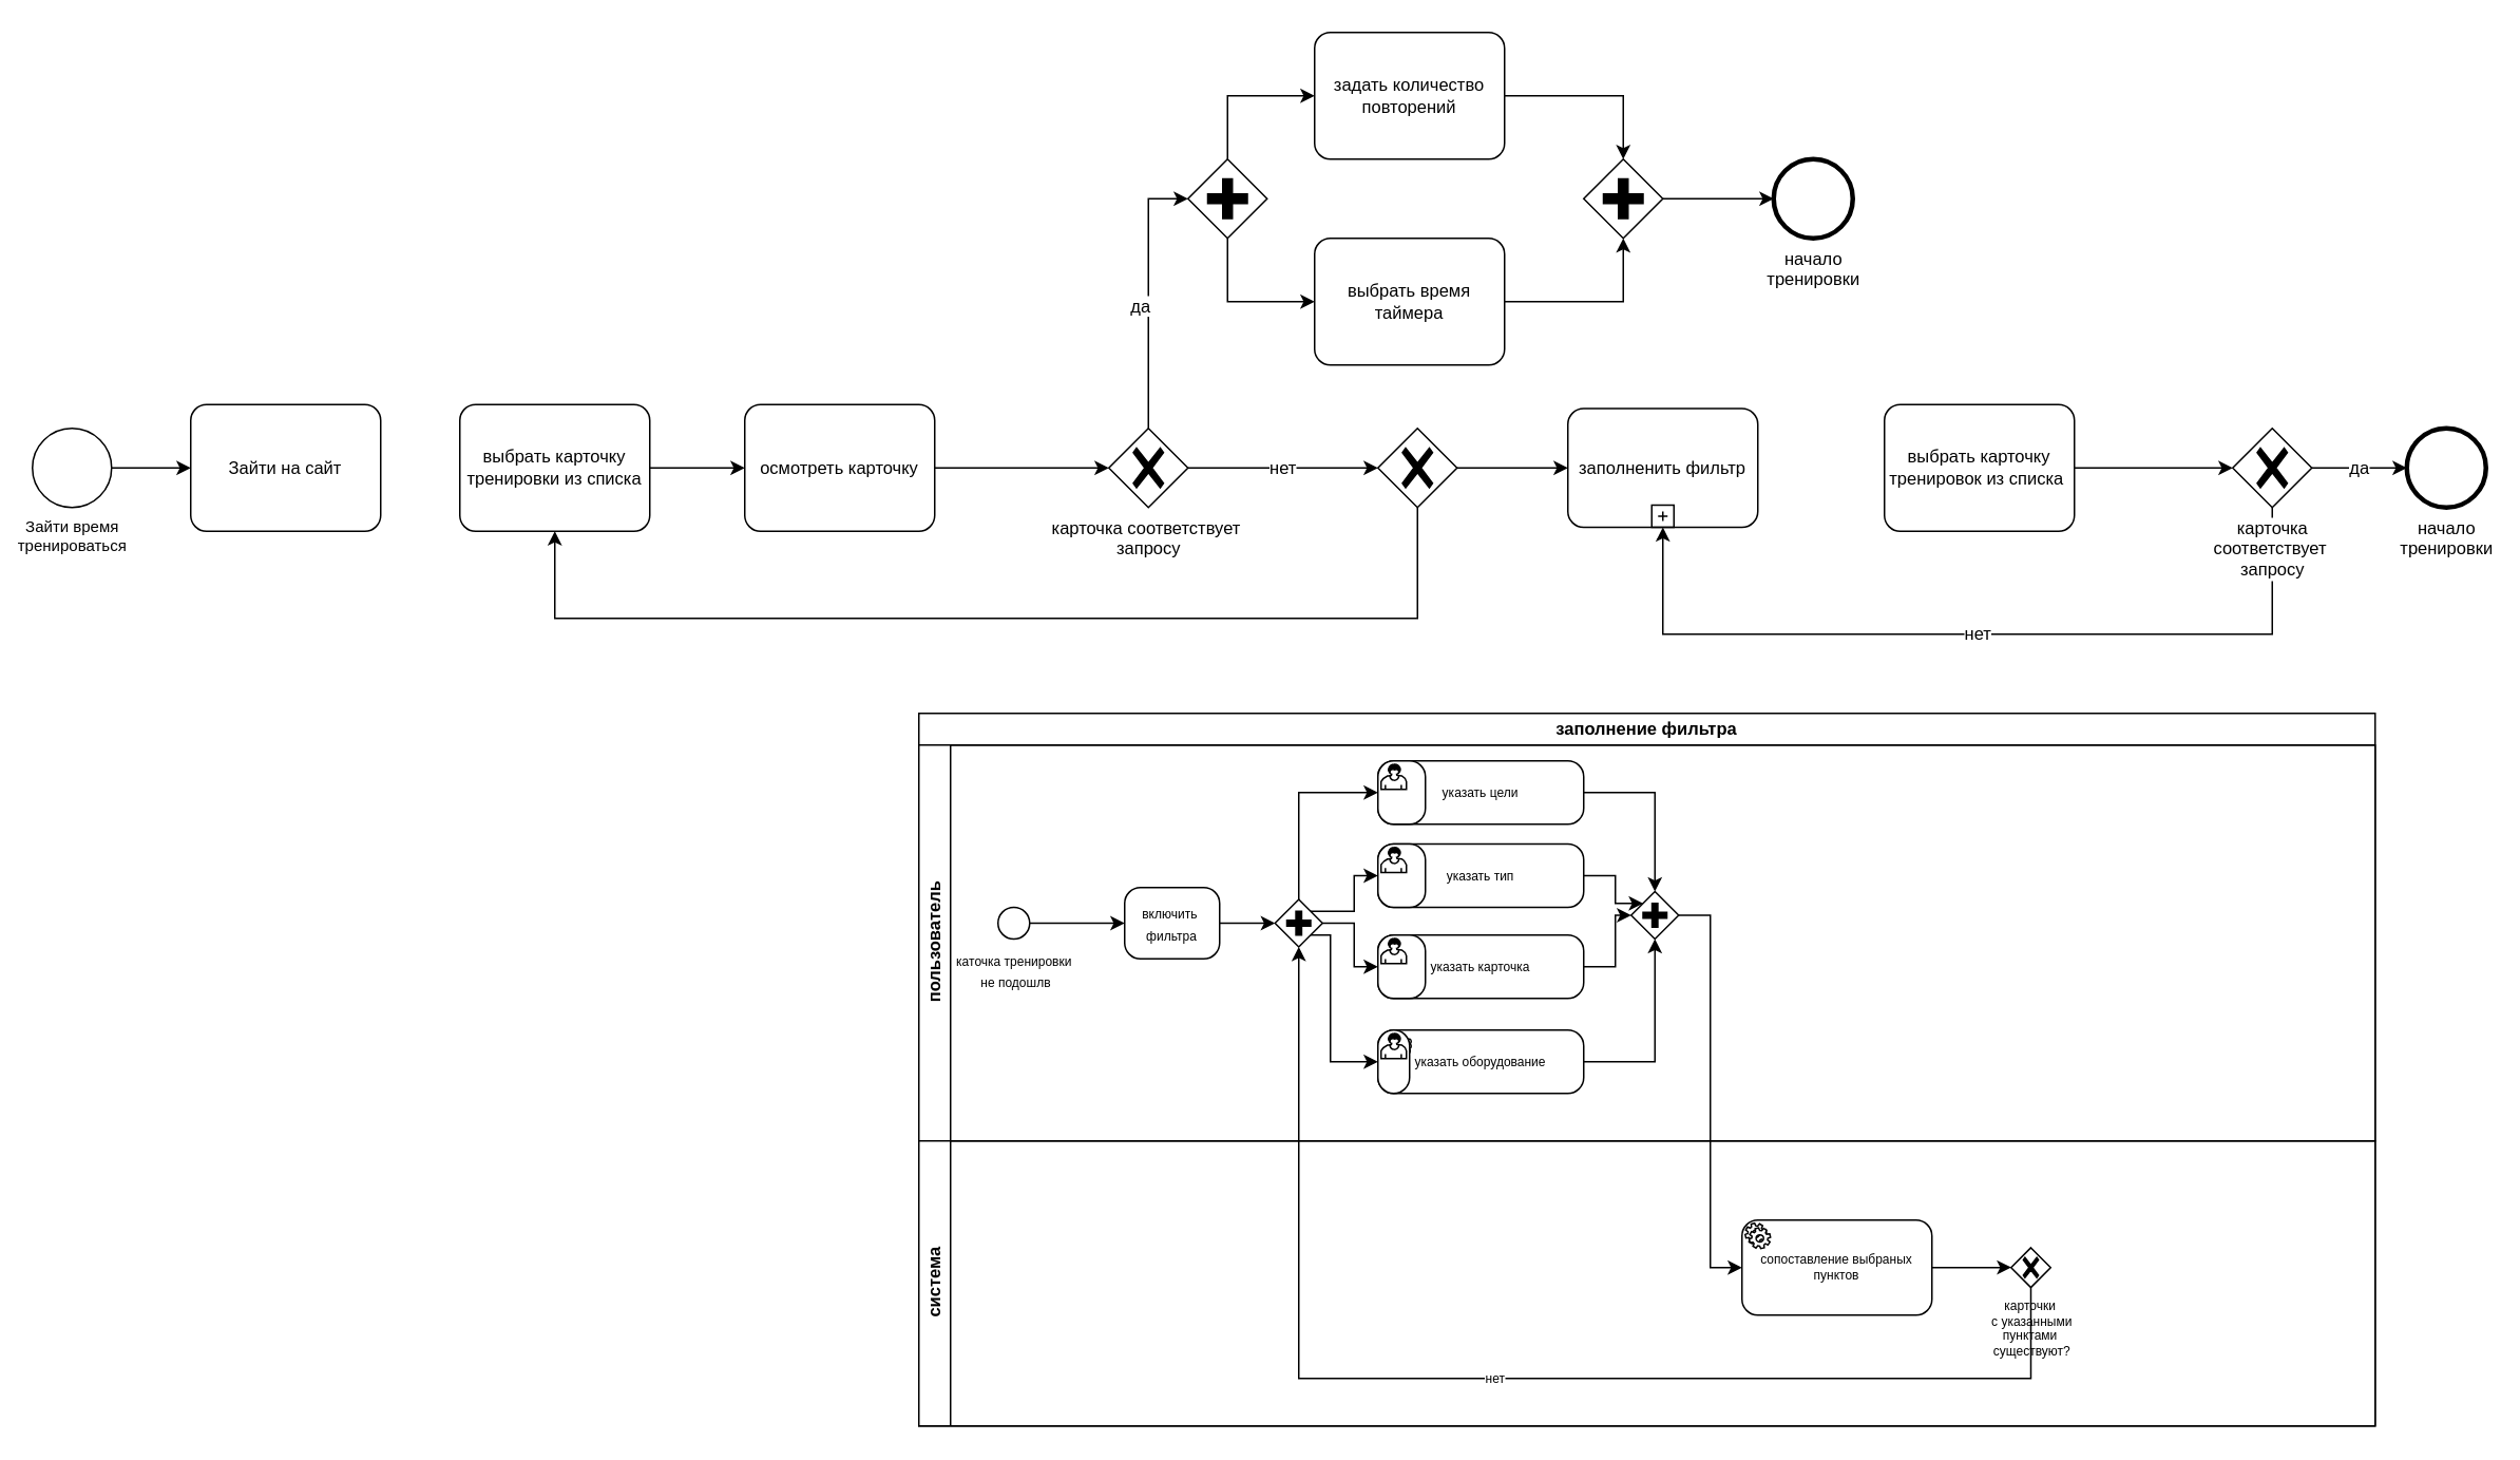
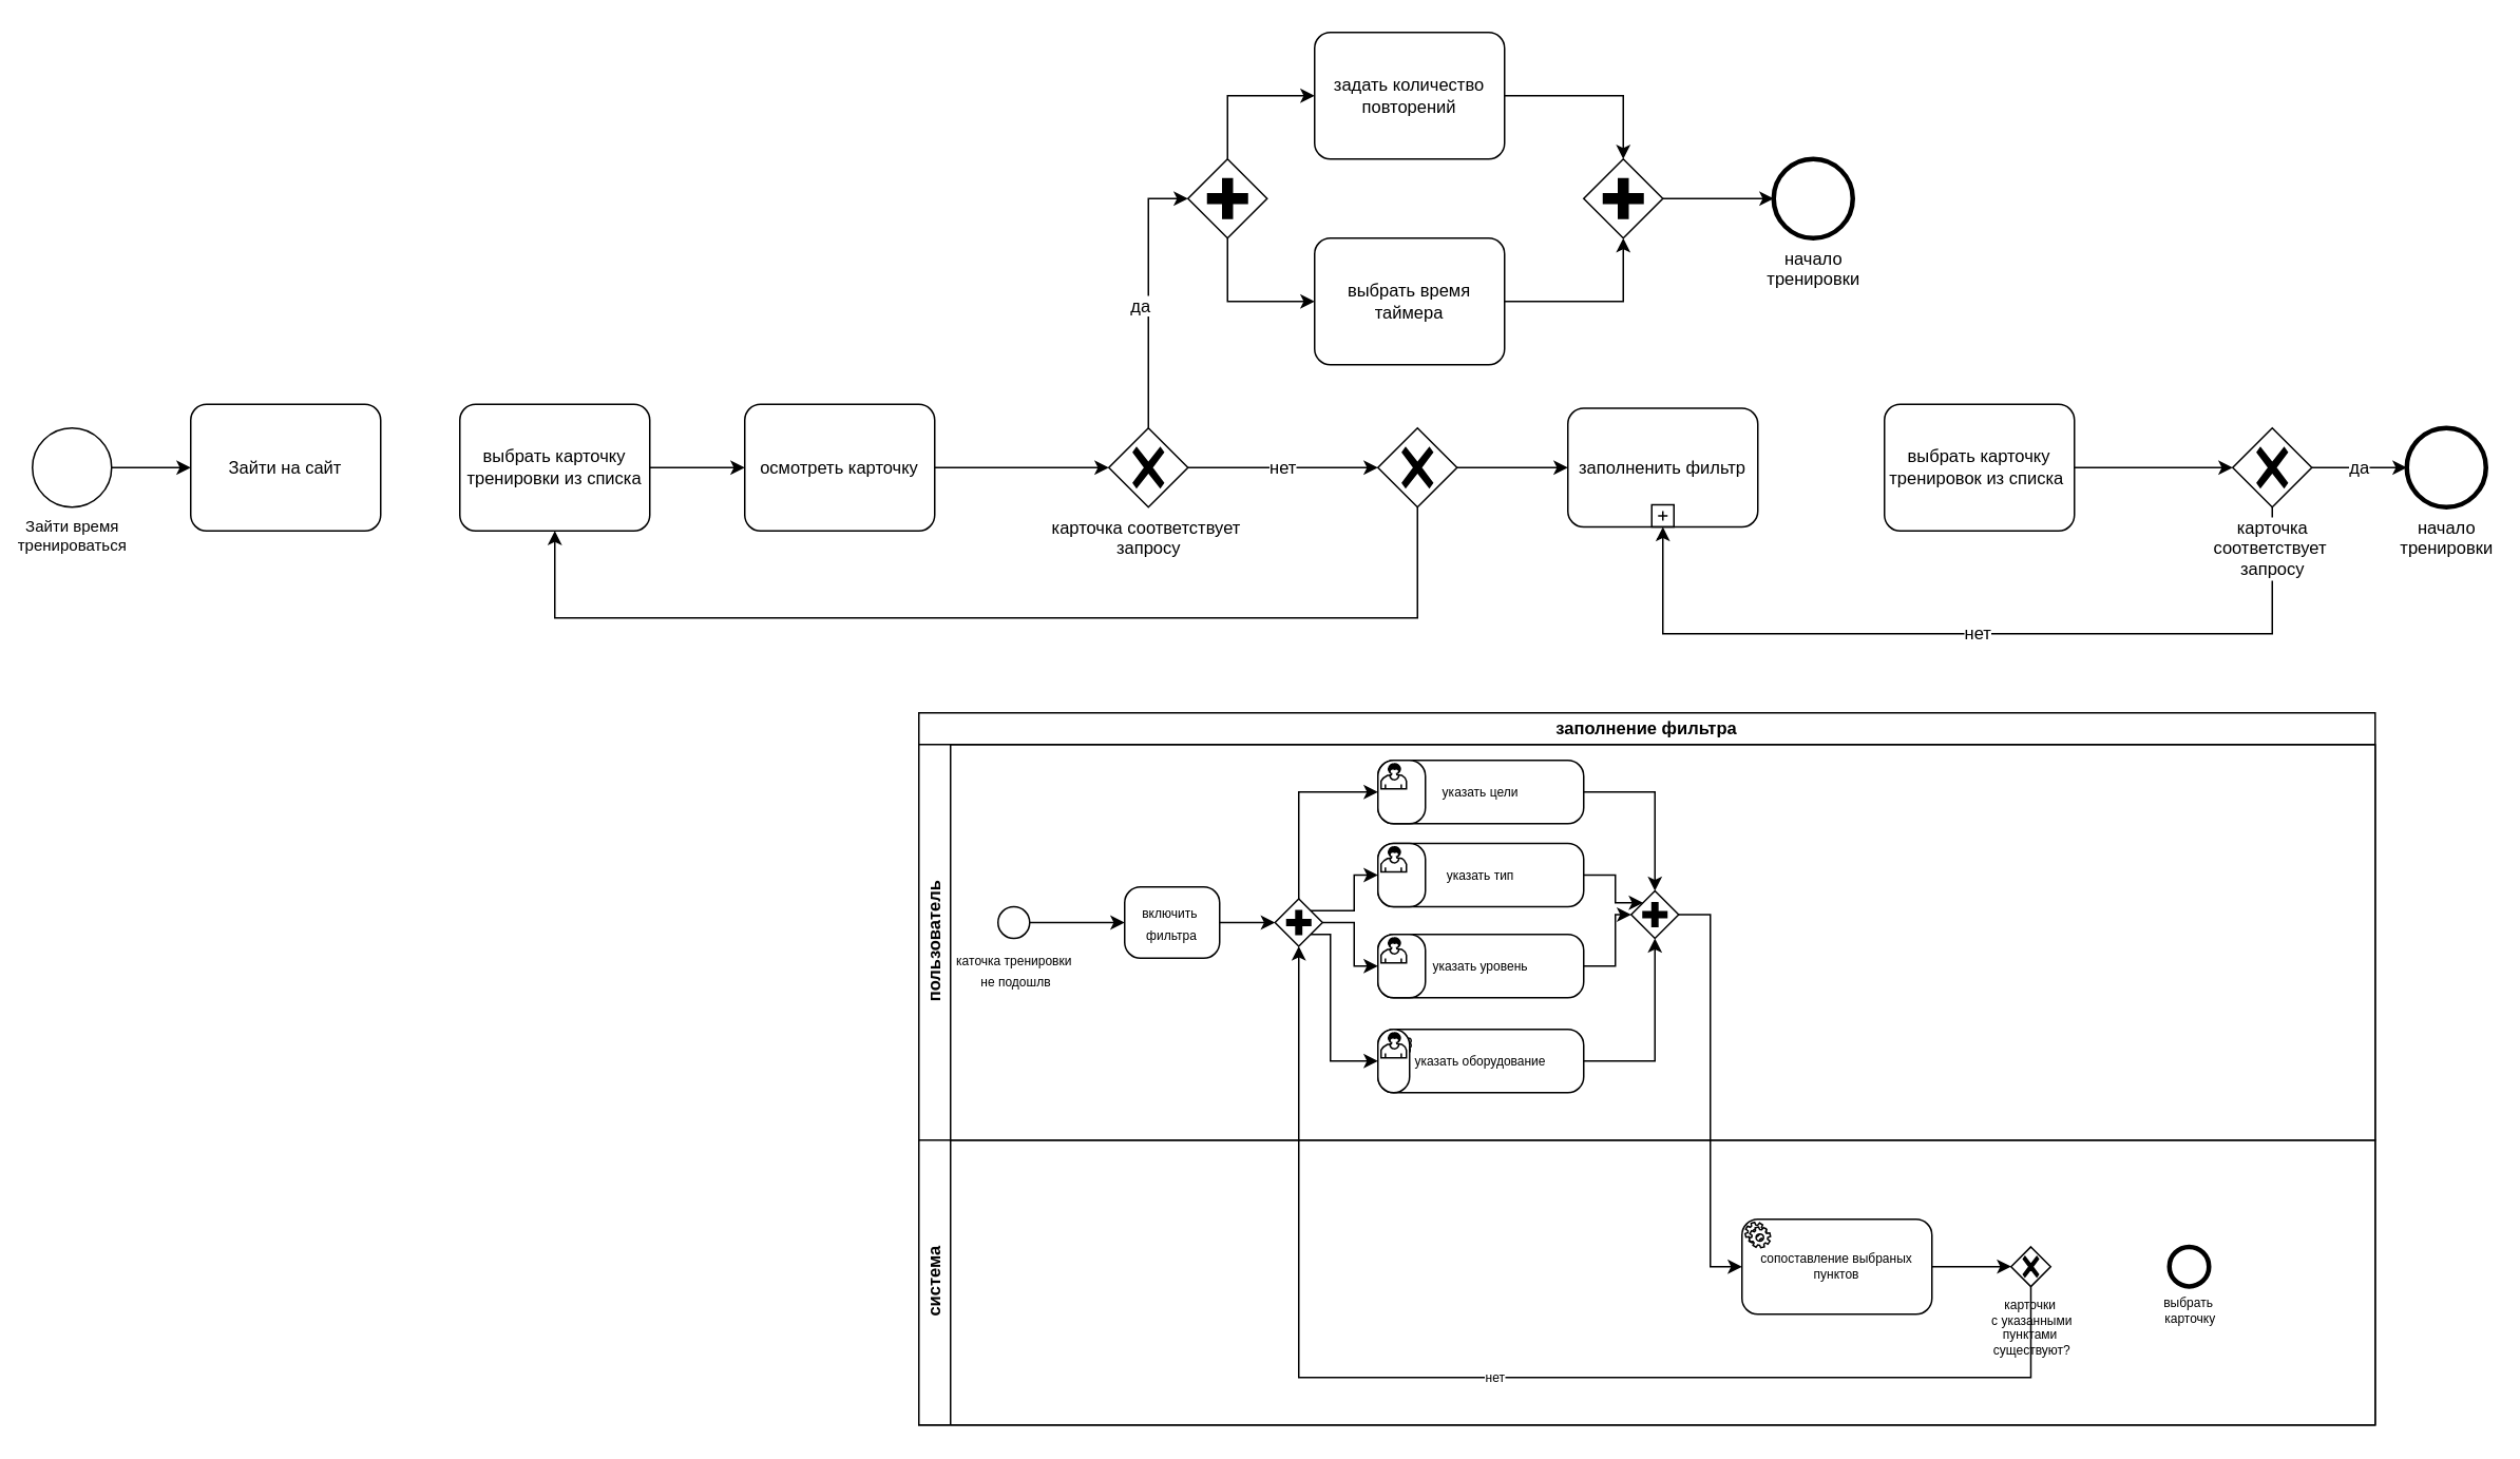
- <mxCell id="46" value="указать карточка" style="points=[[0.25,0,0],[0.5,0,0],[0.75,0,0],[1,0.25,0],[1,0.5,0],[1,0.75,0],[0.75,1,0],[0.5,1,0],[0.25,1,0],[0,0.75,0],[0,0.5,0],[0,0.25,0]];shape=mxgraph.bpmn.task;whiteSpace=wrap;rectStyle=rounded;size=10;html=1;taskMarker=manual;fontSize=8;" vertex="1" parent="33"><mxGeometry x="290" y="120" width="130" height="40" as="geometry" /></mxCell>
+ <mxCell id="46" value="указать уровень" style="points=[[0.25,0,0],[0.5,0,0],[0.75,0,0],[1,0.25,0],[1,0.5,0],[1,0.75,0],[0.75,1,0],[0.5,1,0],[0.25,1,0],[0,0.75,0],[0,0.5,0],[0,0.25,0]];shape=mxgraph.bpmn.task;whiteSpace=wrap;rectStyle=rounded;size=10;html=1;taskMarker=manual;fontSize=8;" vertex="1" parent="33"><mxGeometry x="290" y="120" width="130" height="40" as="geometry" /></mxCell>
+ <mxCell id="60" value="выбрать&amp;nbsp;&lt;br&gt;карточку" style="points=[[0.145,0.145,0],[0.5,0,0],[0.855,0.145,0],[1,0.5,0],[0.855,0.855,0],[0.5,1,0],[0.145,0.855,0],[0,0.5,0]];shape=mxgraph.bpmn.event;html=1;verticalLabelPosition=bottom;labelBackgroundColor=#ffffff;verticalAlign=top;align=center;perimeter=ellipsePerimeter;outlineConnect=0;aspect=fixed;outline=end;symbol=terminate2;fontSize=8;" vertex="1" parent="56"><mxGeometry x="790" y="67.44" width="25" height="25" as="geometry" /></mxCell>
